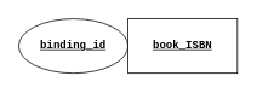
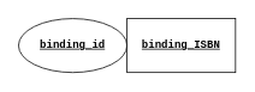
- <mxCell id="3" value="book_ISBN" style="rounded=0;whiteSpace=wrap;html=1;fontStyle=5;fontFamily=Courier New;labelBackgroundColor=none;" vertex="1" parent="1"><mxGeometry x="140" y="20" width="120" height="60" as="geometry" /></mxCell>
+ <mxCell id="3" value="binding_ISBN" style="rounded=0;whiteSpace=wrap;html=1;fontStyle=5;fontFamily=Courier New;labelBackgroundColor=none;" vertex="1" parent="1"><mxGeometry x="140" y="20" width="120" height="60" as="geometry" /></mxCell>
